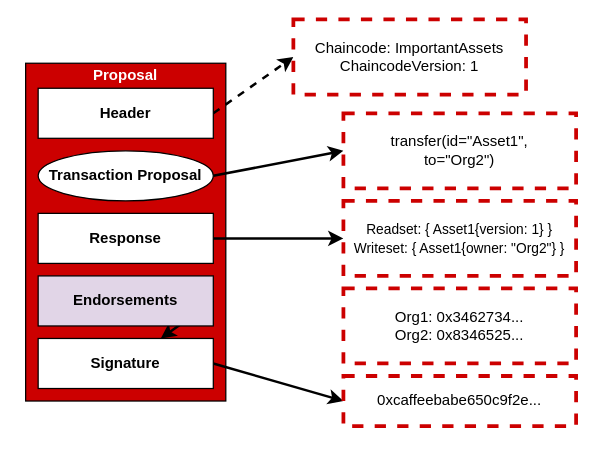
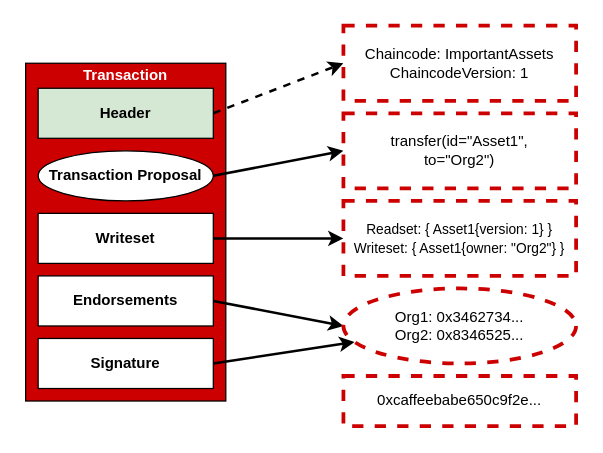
- <mxCell id="14" value="Chaincode: ImportantAssets&lt;br&gt;ChaincodeVersion: 1" style="rounded=0;whiteSpace=wrap;html=1;dashed=1;strokeWidth=3;strokeColor=#CC0000;" vertex="1" parent="1"><mxGeometry x="234" y="15" width="186" height="60" as="geometry" /></mxCell>
+ <mxCell id="14" value="Chaincode: ImportantAssets&lt;br&gt;ChaincodeVersion: 1" style="rounded=0;whiteSpace=wrap;html=1;dashed=1;strokeWidth=3;strokeColor=#CC0000;" vertex="1" parent="1"><mxGeometry x="274" y="20" width="186" height="60" as="geometry" /></mxCell>
- <mxCell id="3" value="&lt;b&gt;&lt;font color=&quot;#ffffff&quot;&gt;Proposal&lt;/font&gt;&lt;/b&gt;" style="text;html=1;strokeColor=none;fillColor=none;align=center;verticalAlign=middle;whiteSpace=wrap;rounded=0;" vertex="1" parent="1"><mxGeometry x="20" y="50" width="160" height="20" as="geometry" /></mxCell>
+ <mxCell id="3" value="&lt;b&gt;&lt;font color=&quot;#ffffff&quot;&gt;Transaction&lt;/font&gt;&lt;/b&gt;" style="text;html=1;strokeColor=none;fillColor=none;align=center;verticalAlign=middle;whiteSpace=wrap;rounded=0;" vertex="1" parent="1"><mxGeometry x="20" y="50" width="160" height="20" as="geometry" /></mxCell>
- <mxCell id="5" value="&lt;b&gt;Header&lt;/b&gt;" style="rounded=0;whiteSpace=wrap;html=1;" vertex="1" parent="1"><mxGeometry x="30" y="70" width="140" height="40" as="geometry" /></mxCell>
+ <mxCell id="5" value="&lt;b&gt;Header&lt;/b&gt;" style="rounded=0;whiteSpace=wrap;html=1;fillColor=#d5e8d4;" vertex="1" parent="1"><mxGeometry x="30" y="70" width="140" height="40" as="geometry" /></mxCell>
- <mxCell id="11" value="&lt;b&gt;Response&lt;/b&gt;" style="rounded=0;whiteSpace=wrap;html=1;" vertex="1" parent="1"><mxGeometry x="30" y="170" width="140" height="40" as="geometry" /></mxCell>
+ <mxCell id="11" value="&lt;b&gt;Writeset&lt;/b&gt;" style="rounded=0;whiteSpace=wrap;html=1;" vertex="1" parent="1"><mxGeometry x="30" y="170" width="140" height="40" as="geometry" /></mxCell>
- <mxCell id="13" value="&lt;b&gt;Endorsements&lt;/b&gt;" style="rounded=0;whiteSpace=wrap;html=1;fillColor=#e1d5e7;" vertex="1" parent="1"><mxGeometry x="30" y="220" width="140" height="40" as="geometry" /></mxCell>
+ <mxCell id="13" value="&lt;b&gt;Endorsements&lt;/b&gt;" style="rounded=0;whiteSpace=wrap;html=1;" vertex="1" parent="1"><mxGeometry x="30" y="220" width="140" height="40" as="geometry" /></mxCell>
- <mxCell id="18" value="Org1: 0x3462734...&lt;br&gt;Org2: 0x8346525..." style="rounded=0;whiteSpace=wrap;html=1;dashed=1;strokeWidth=3;strokeColor=#CC0000;" vertex="1" parent="1"><mxGeometry x="274" y="230" width="186" height="60" as="geometry" /></mxCell>
+ <mxCell id="18" value="Org1: 0x3462734...&lt;br&gt;Org2: 0x8346525..." style="ellipse;whiteSpace=wrap;html=1;dashed=1;strokeWidth=3;strokeColor=#CC0000;" vertex="1" parent="1"><mxGeometry x="274" y="230" width="186" height="60" as="geometry" /></mxCell>
- <mxCell id="12" style="edgeStyle=none;rounded=0;orthogonalLoop=1;jettySize=auto;html=1;exitX=1;exitY=0.5;exitDx=0;exitDy=0;strokeWidth=2;" edge="1" parent="1" source="13" target="7"><mxGeometry relative="1" as="geometry" /></mxCell>
+ <mxCell id="12" style="edgeStyle=none;rounded=0;orthogonalLoop=1;jettySize=auto;html=1;exitX=1;exitY=0.5;exitDx=0;exitDy=0;entryX=0;entryY=0.5;entryDx=0;entryDy=0;strokeWidth=2;" edge="1" parent="1" source="13" target="18"><mxGeometry relative="1" as="geometry" /></mxCell>
- <mxCell id="6" style="edgeStyle=none;rounded=0;orthogonalLoop=1;jettySize=auto;html=1;exitX=1;exitY=0.5;exitDx=0;exitDy=0;entryX=0;entryY=0.5;entryDx=0;entryDy=0;strokeWidth=2;" edge="1" parent="1" source="7" target="15"><mxGeometry relative="1" as="geometry" /></mxCell>
+ <mxCell id="6" style="edgeStyle=none;rounded=0;orthogonalLoop=1;jettySize=auto;html=1;exitX=1;exitY=0.5;exitDx=0;exitDy=0;strokeWidth=2;" edge="1" parent="1" source="7" target="18"><mxGeometry relative="1" as="geometry" /></mxCell>
